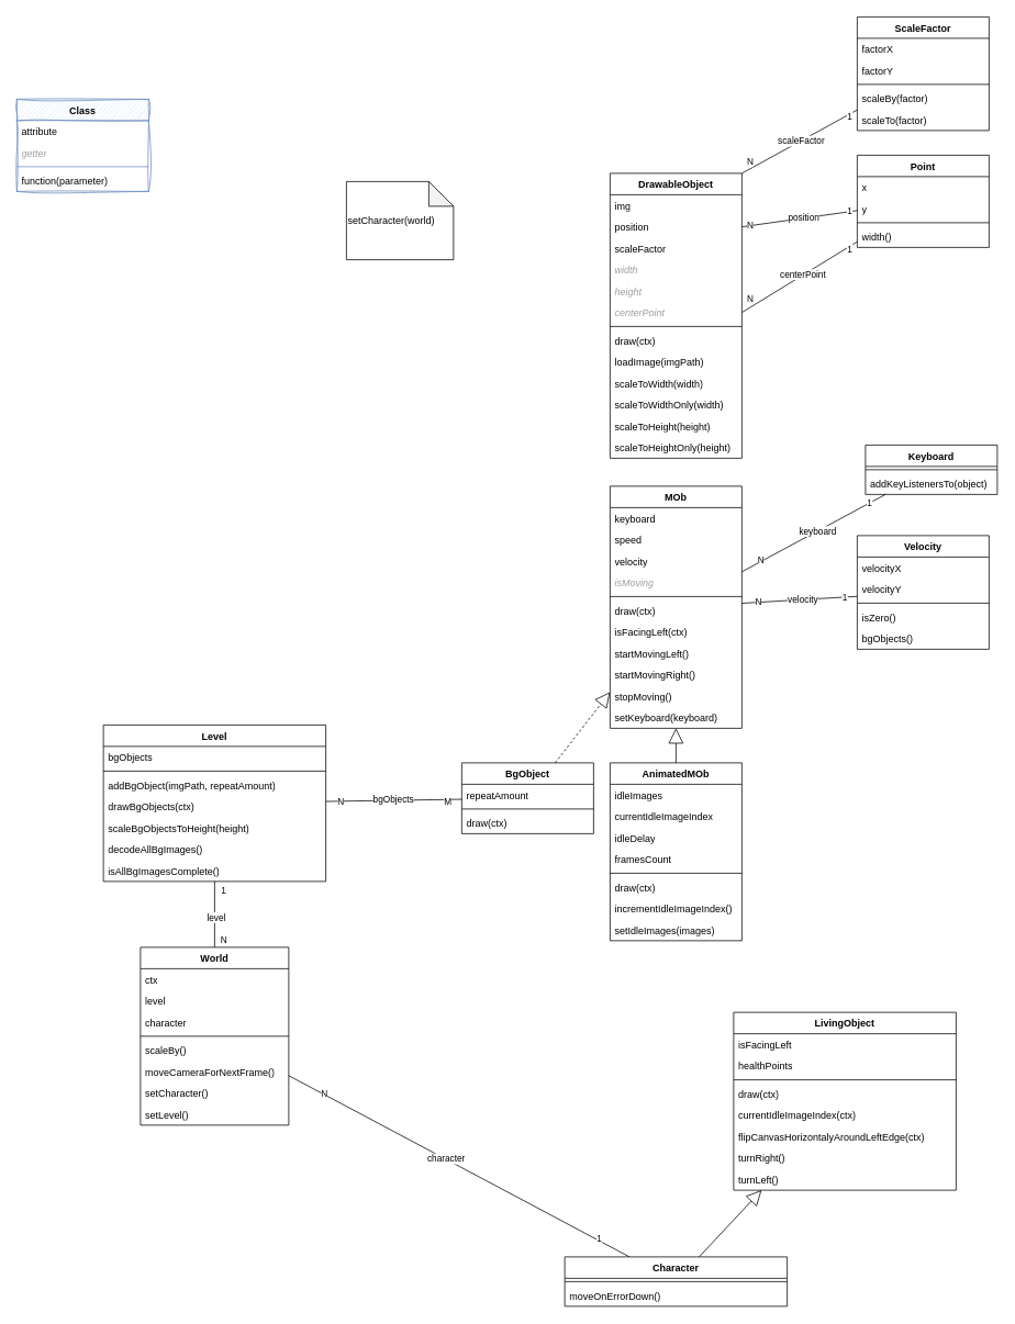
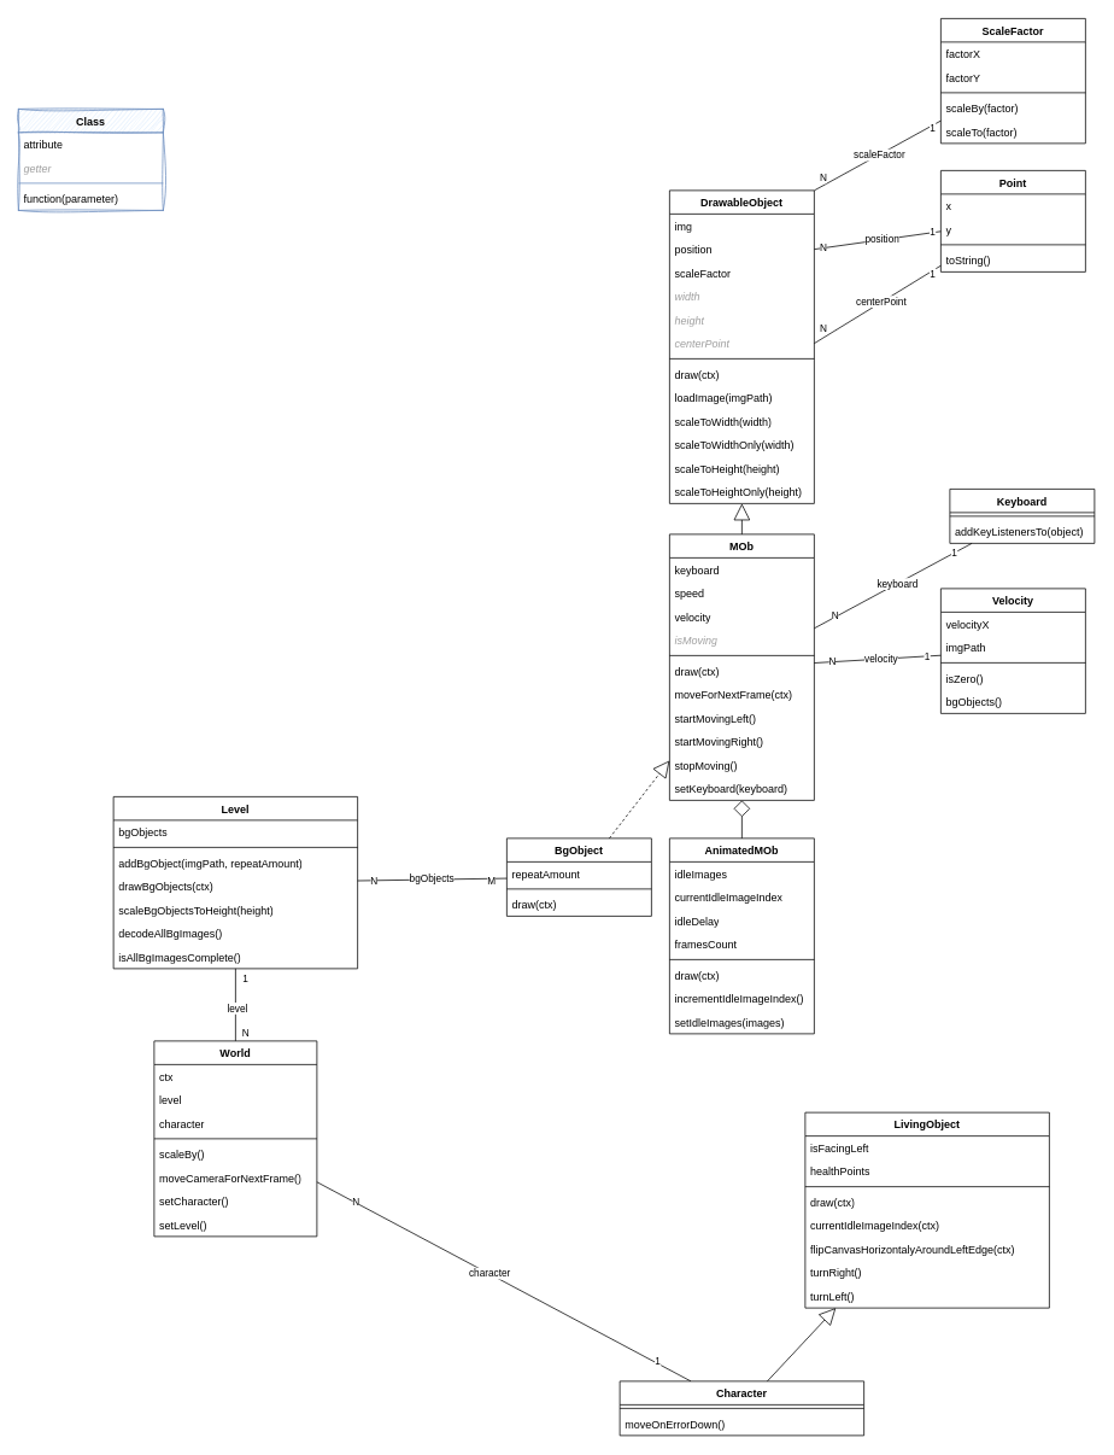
- <mxCell id="132" value="setCharacter(world)" style="shape=note;whiteSpace=wrap;html=1;backgroundOutline=1;darkOpacity=0.05;align=left;" vertex="1" parent="131"><mxGeometry y="30" width="130" height="95" as="geometry" /></mxCell>
- <mxCell id="72" value="width()" style="text;strokeColor=none;fillColor=none;align=left;verticalAlign=top;spacingLeft=4;spacingRight=4;overflow=hidden;rotatable=0;points=[[0,0.5],[1,0.5]];portConstraint=eastwest;whiteSpace=wrap;html=1;" parent="68" vertex="1"><mxGeometry y="86" width="160" height="26" as="geometry" /></mxCell>
+ <mxCell id="72" value="toString()" style="text;strokeColor=none;fillColor=none;align=left;verticalAlign=top;spacingLeft=4;spacingRight=4;overflow=hidden;rotatable=0;points=[[0,0.5],[1,0.5]];portConstraint=eastwest;whiteSpace=wrap;html=1;" parent="68" vertex="1"><mxGeometry y="86" width="160" height="26" as="geometry" /></mxCell>
+ <mxCell id="28" value="" style="endArrow=block;endSize=16;endFill=0;html=1;rounded=0;" parent="1" source="2" target="14" edge="1"><mxGeometry x="-0.062" width="160" relative="1" as="geometry"><mxPoint x="1010" y="670" as="sourcePoint" /><mxPoint x="1170" y="670" as="targetPoint" /><mxPoint as="offset" /></mxGeometry></mxCell>
- <mxCell id="85" value="velocityY" style="text;strokeColor=none;fillColor=none;align=left;verticalAlign=top;spacingLeft=4;spacingRight=4;overflow=hidden;rotatable=0;points=[[0,0.5],[1,0.5]];portConstraint=eastwest;whiteSpace=wrap;html=1;" parent="83" vertex="1"><mxGeometry y="52" width="160" height="26" as="geometry" /></mxCell>
+ <mxCell id="85" value="imgPath" style="text;strokeColor=none;fillColor=none;align=left;verticalAlign=top;spacingLeft=4;spacingRight=4;overflow=hidden;rotatable=0;points=[[0,0.5],[1,0.5]];portConstraint=eastwest;whiteSpace=wrap;html=1;" parent="83" vertex="1"><mxGeometry y="52" width="160" height="26" as="geometry" /></mxCell>
- <mxCell id="9" value="isFacingLeft(ctx)" style="text;strokeColor=none;fillColor=none;align=left;verticalAlign=top;spacingLeft=4;spacingRight=4;overflow=hidden;rotatable=0;points=[[0,0.5],[1,0.5]];portConstraint=eastwest;whiteSpace=wrap;html=1;" parent="2" vertex="1"><mxGeometry y="164" width="160" height="26" as="geometry" /></mxCell>
+ <mxCell id="9" value="moveForNextFrame(ctx)" style="text;strokeColor=none;fillColor=none;align=left;verticalAlign=top;spacingLeft=4;spacingRight=4;overflow=hidden;rotatable=0;points=[[0,0.5],[1,0.5]];portConstraint=eastwest;whiteSpace=wrap;html=1;" parent="2" vertex="1"><mxGeometry y="164" width="160" height="26" as="geometry" /></mxCell>
- <mxCell id="38" value="" style="endArrow=block;endSize=16;endFill=0;html=1;rounded=0;" parent="1" source="29" target="2" edge="1"><mxGeometry x="-0.062" width="160" relative="1" as="geometry"><mxPoint x="950" y="774" as="sourcePoint" /><mxPoint x="950" y="730" as="targetPoint" /><mxPoint as="offset" /></mxGeometry></mxCell>
+ <mxCell id="38" value="" style="endArrow=diamond;endSize=16;endFill=0;html=1;rounded=0;" parent="1" source="29" target="2" edge="1"><mxGeometry x="-0.062" width="160" relative="1" as="geometry"><mxPoint x="950" y="774" as="sourcePoint" /><mxPoint x="950" y="730" as="targetPoint" /><mxPoint as="offset" /></mxGeometry></mxCell>
